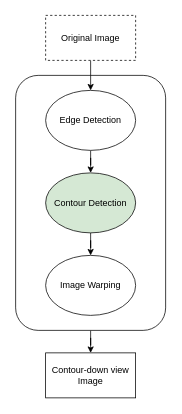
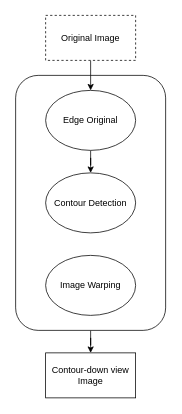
- <mxCell id="8" value="Edge Detection" style="ellipse;whiteSpace=wrap;html=1;rounded=0;glass=0;" vertex="1" parent="1"><mxGeometry x="60" y="120" width="120" height="80" as="geometry" /></mxCell>
+ <mxCell id="8" value="Edge Original" style="ellipse;whiteSpace=wrap;html=1;rounded=0;glass=0;" vertex="1" parent="1"><mxGeometry x="60" y="120" width="120" height="80" as="geometry" /></mxCell>
- <mxCell id="10" value="Contour Detection" style="ellipse;whiteSpace=wrap;html=1;rounded=0;glass=0;fillColor=#d5e8d4;" vertex="1" parent="1"><mxGeometry x="60" y="230" width="120" height="80" as="geometry" /></mxCell>
+ <mxCell id="10" value="Contour Detection" style="ellipse;whiteSpace=wrap;html=1;rounded=0;glass=0;" vertex="1" parent="1"><mxGeometry x="60" y="230" width="120" height="80" as="geometry" /></mxCell>
- <mxCell id="9" style="edgeStyle=orthogonalEdgeStyle;rounded=0;orthogonalLoop=1;jettySize=auto;html=1;entryX=0.5;entryY=0;entryDx=0;entryDy=0;" edge="1" parent="1" source="10" target="11"><mxGeometry relative="1" as="geometry" /></mxCell>
